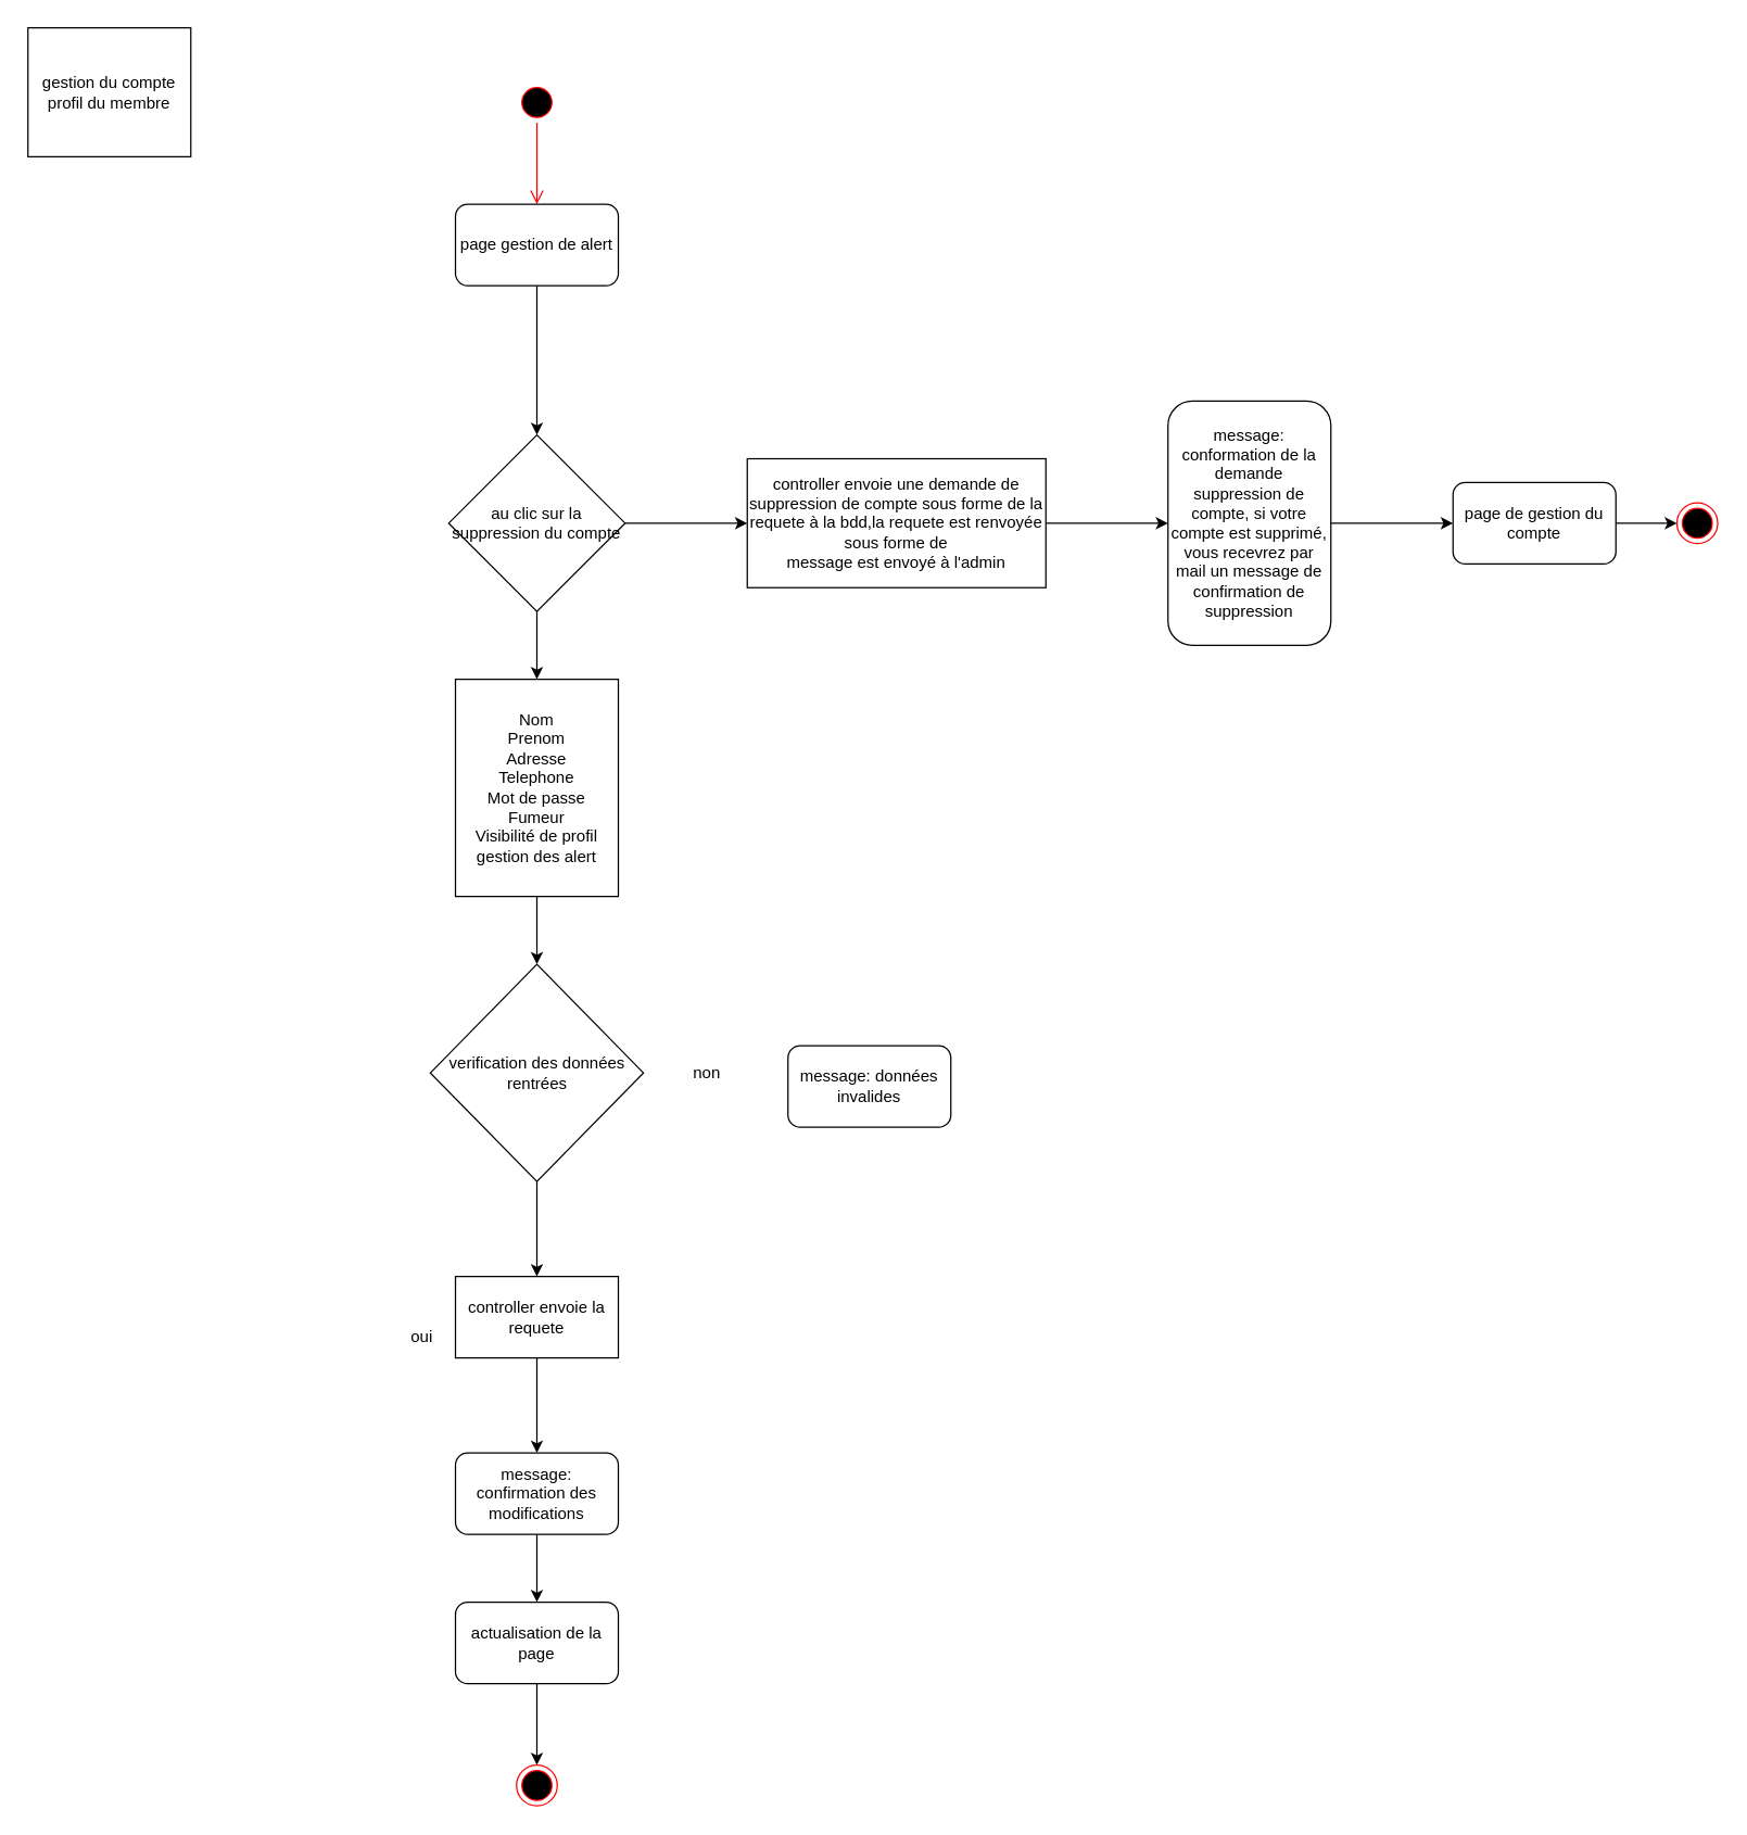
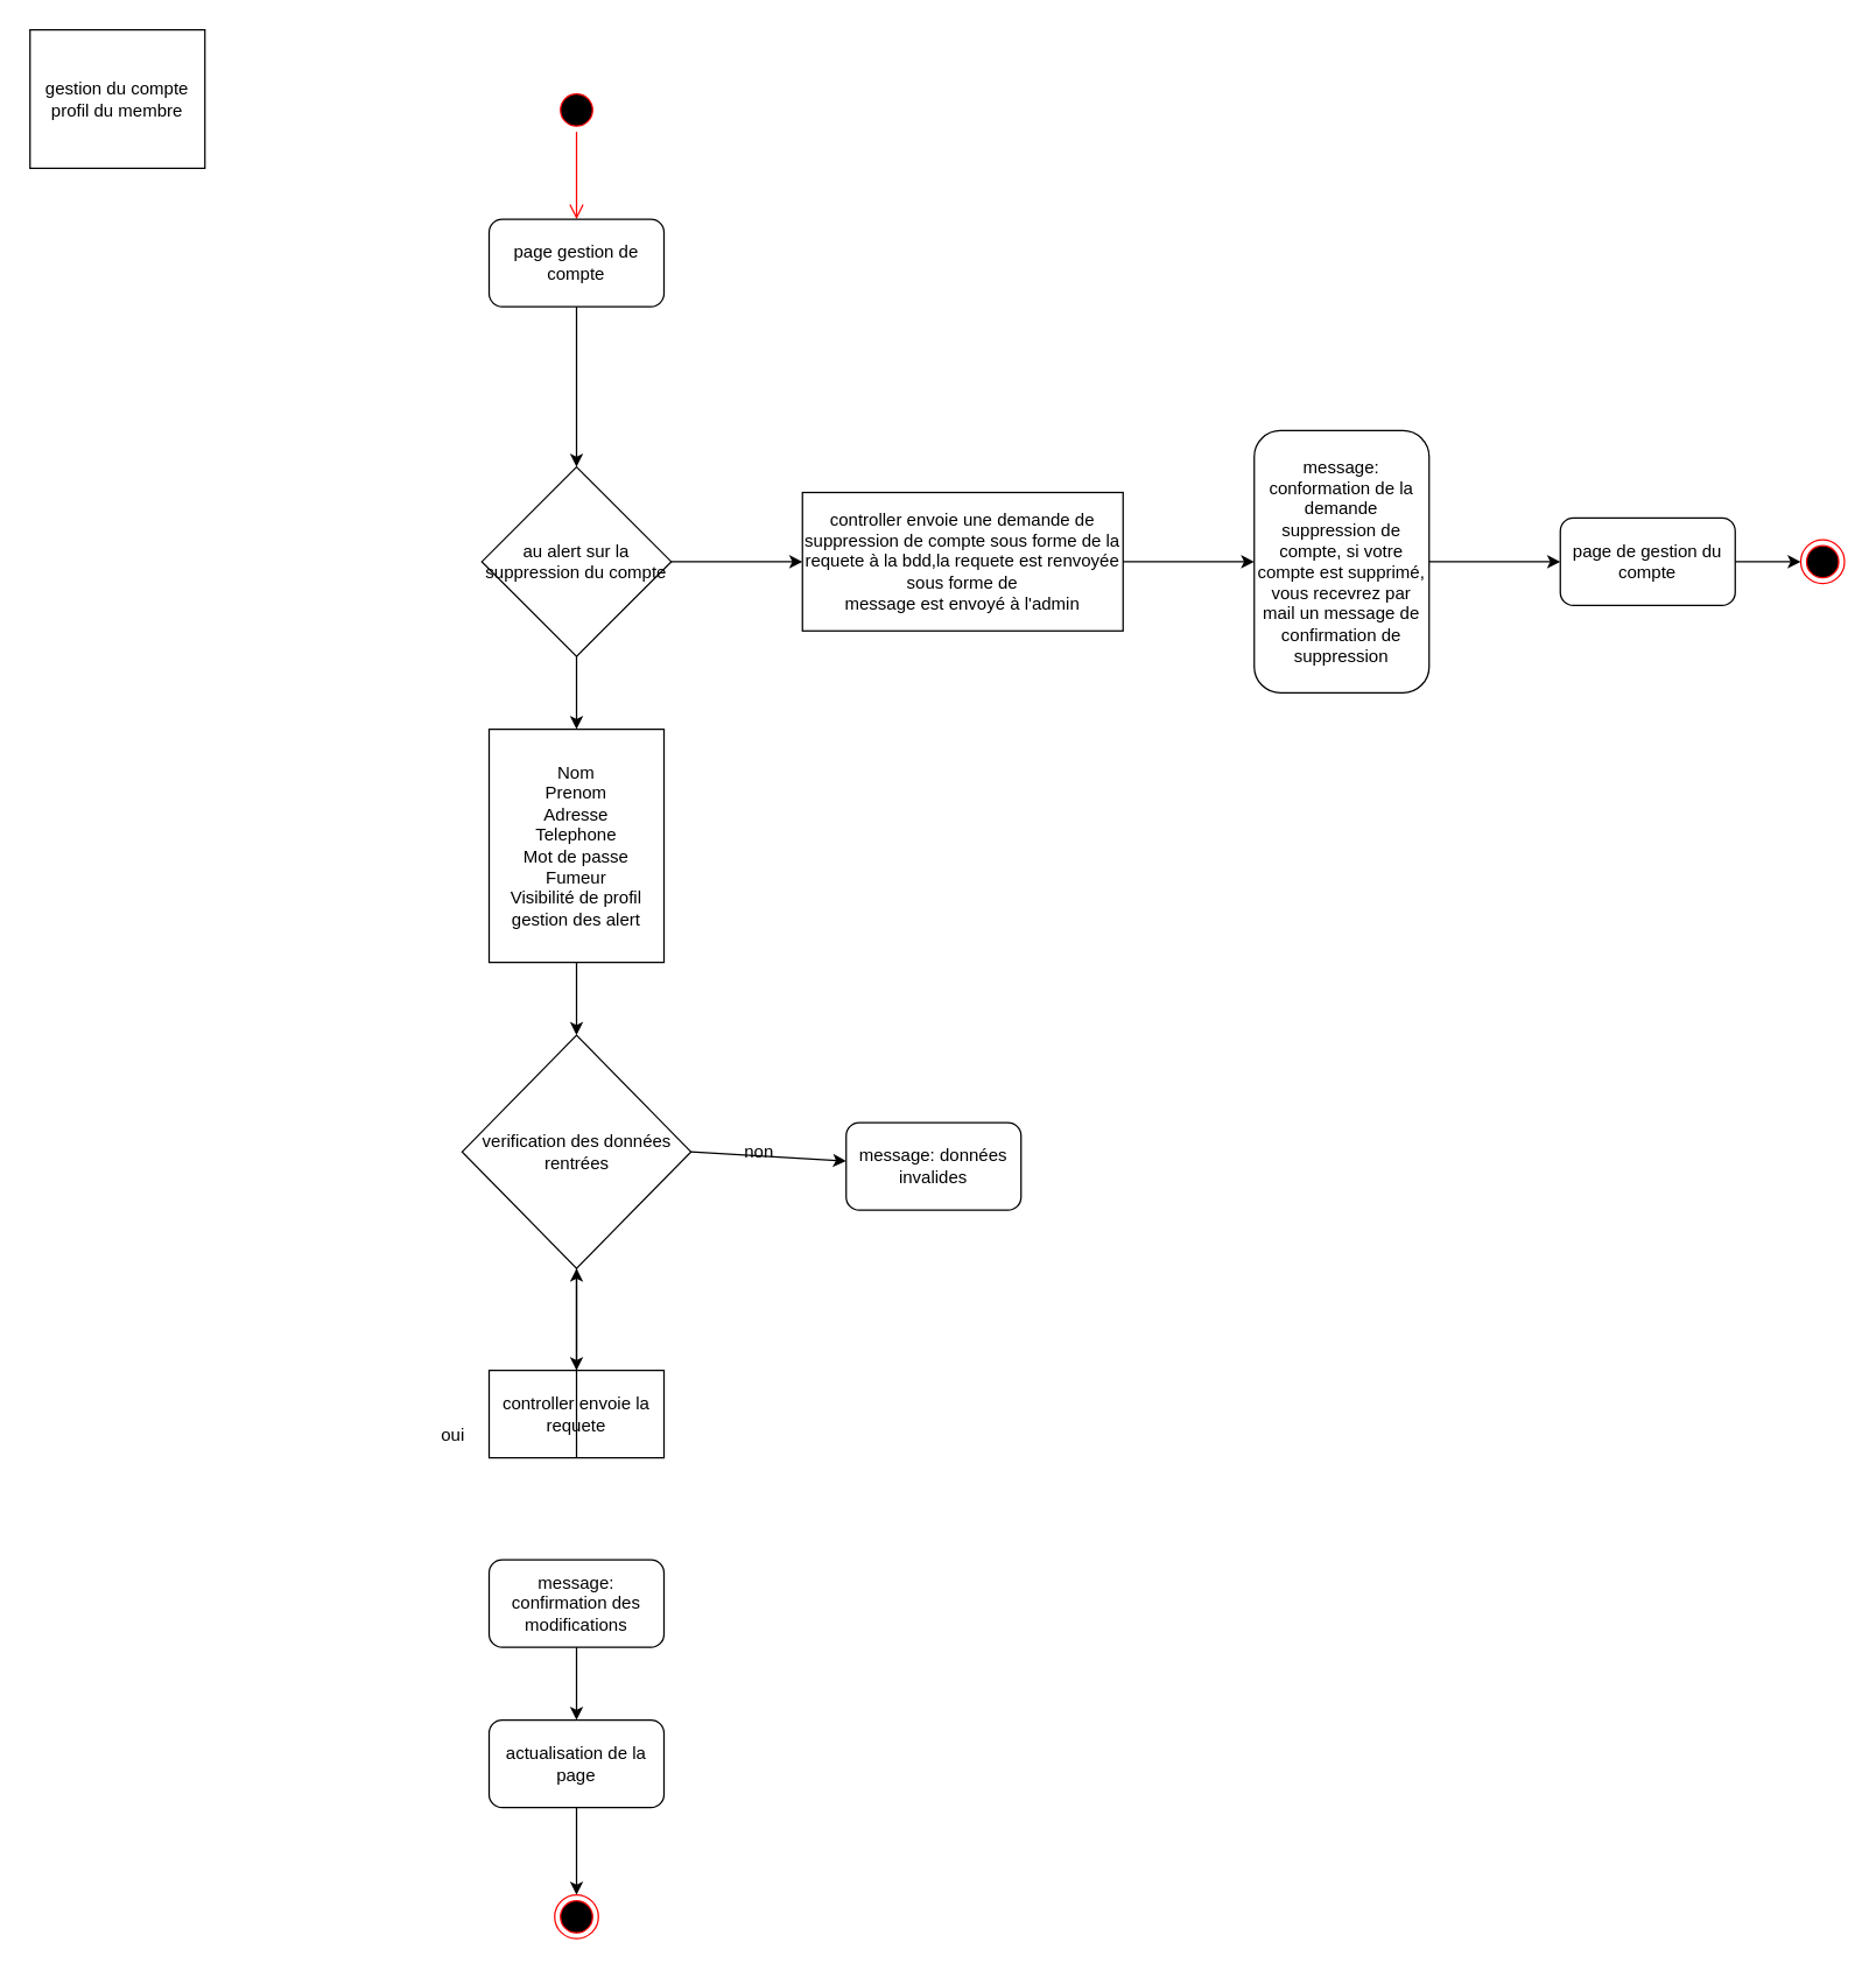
- <mxCell id="5" value="page gestion de alert" style="rounded=1;whiteSpace=wrap;html=1;" vertex="1" parent="1"><mxGeometry x="335" y="150" width="120" height="60" as="geometry" /></mxCell>
+ <mxCell id="5" value="page gestion de compte" style="rounded=1;whiteSpace=wrap;html=1;" vertex="1" parent="1"><mxGeometry x="335" y="150" width="120" height="60" as="geometry" /></mxCell>
- <mxCell id="8" value="au clic sur la suppression du compte" style="rhombus;whiteSpace=wrap;html=1;" vertex="1" parent="1"><mxGeometry x="330" y="320" width="130" height="130" as="geometry" /></mxCell>
+ <mxCell id="8" value="au alert sur la suppression du compte" style="rhombus;whiteSpace=wrap;html=1;" vertex="1" parent="1"><mxGeometry x="330" y="320" width="130" height="130" as="geometry" /></mxCell>
+ <mxCell id="20" value="" style="endArrow=classic;html=1;exitX=1;exitY=0.5;exitDx=0;exitDy=0;" edge="1" parent="1" source="18" target="21"><mxGeometry width="50" height="50" relative="1" as="geometry"><mxPoint x="490" y="940" as="sourcePoint" /><mxPoint x="540" y="890" as="targetPoint" /></mxGeometry></mxCell>
- <mxCell id="26" value="" style="endArrow=classic;html=1;exitX=0.5;exitY=1;exitDx=0;exitDy=0;" edge="1" parent="1" source="23" target="27"><mxGeometry width="50" height="50" relative="1" as="geometry"><mxPoint x="490" y="1020" as="sourcePoint" /><mxPoint x="395" y="1070" as="targetPoint" /></mxGeometry></mxCell>
+ <mxCell id="26" value="" style="endArrow=classic;html=1;exitX=0.5;exitY=1;exitDx=0;exitDy=0;" edge="1" parent="1" source="23" target="18"><mxGeometry width="50" height="50" relative="1" as="geometry"><mxPoint x="490" y="1020" as="sourcePoint" /><mxPoint x="395" y="1070" as="targetPoint" /></mxGeometry></mxCell>
